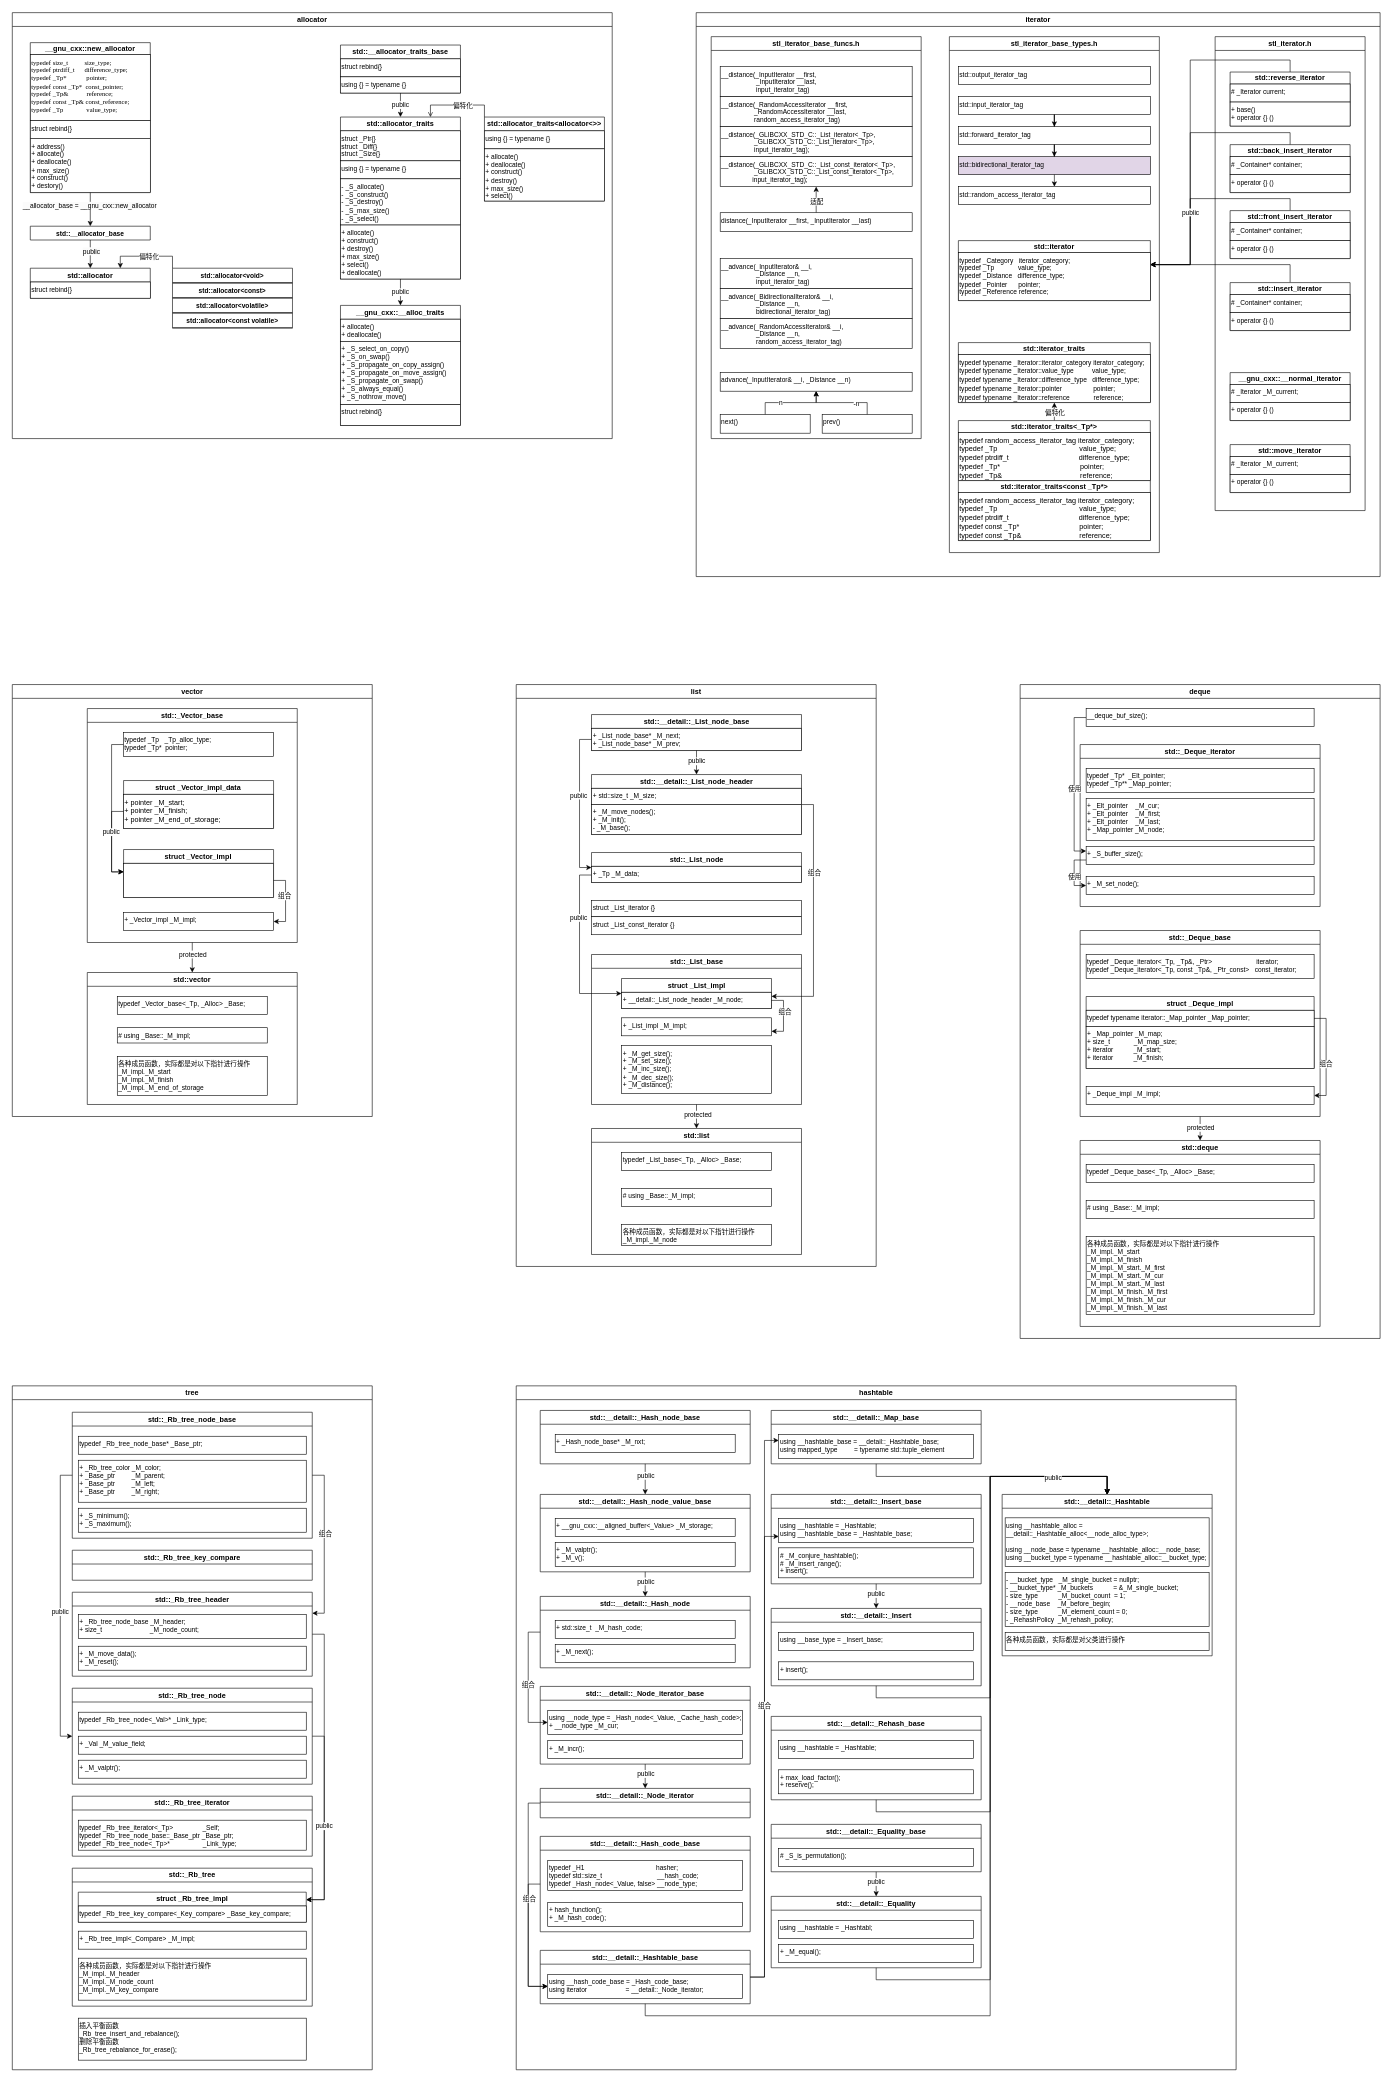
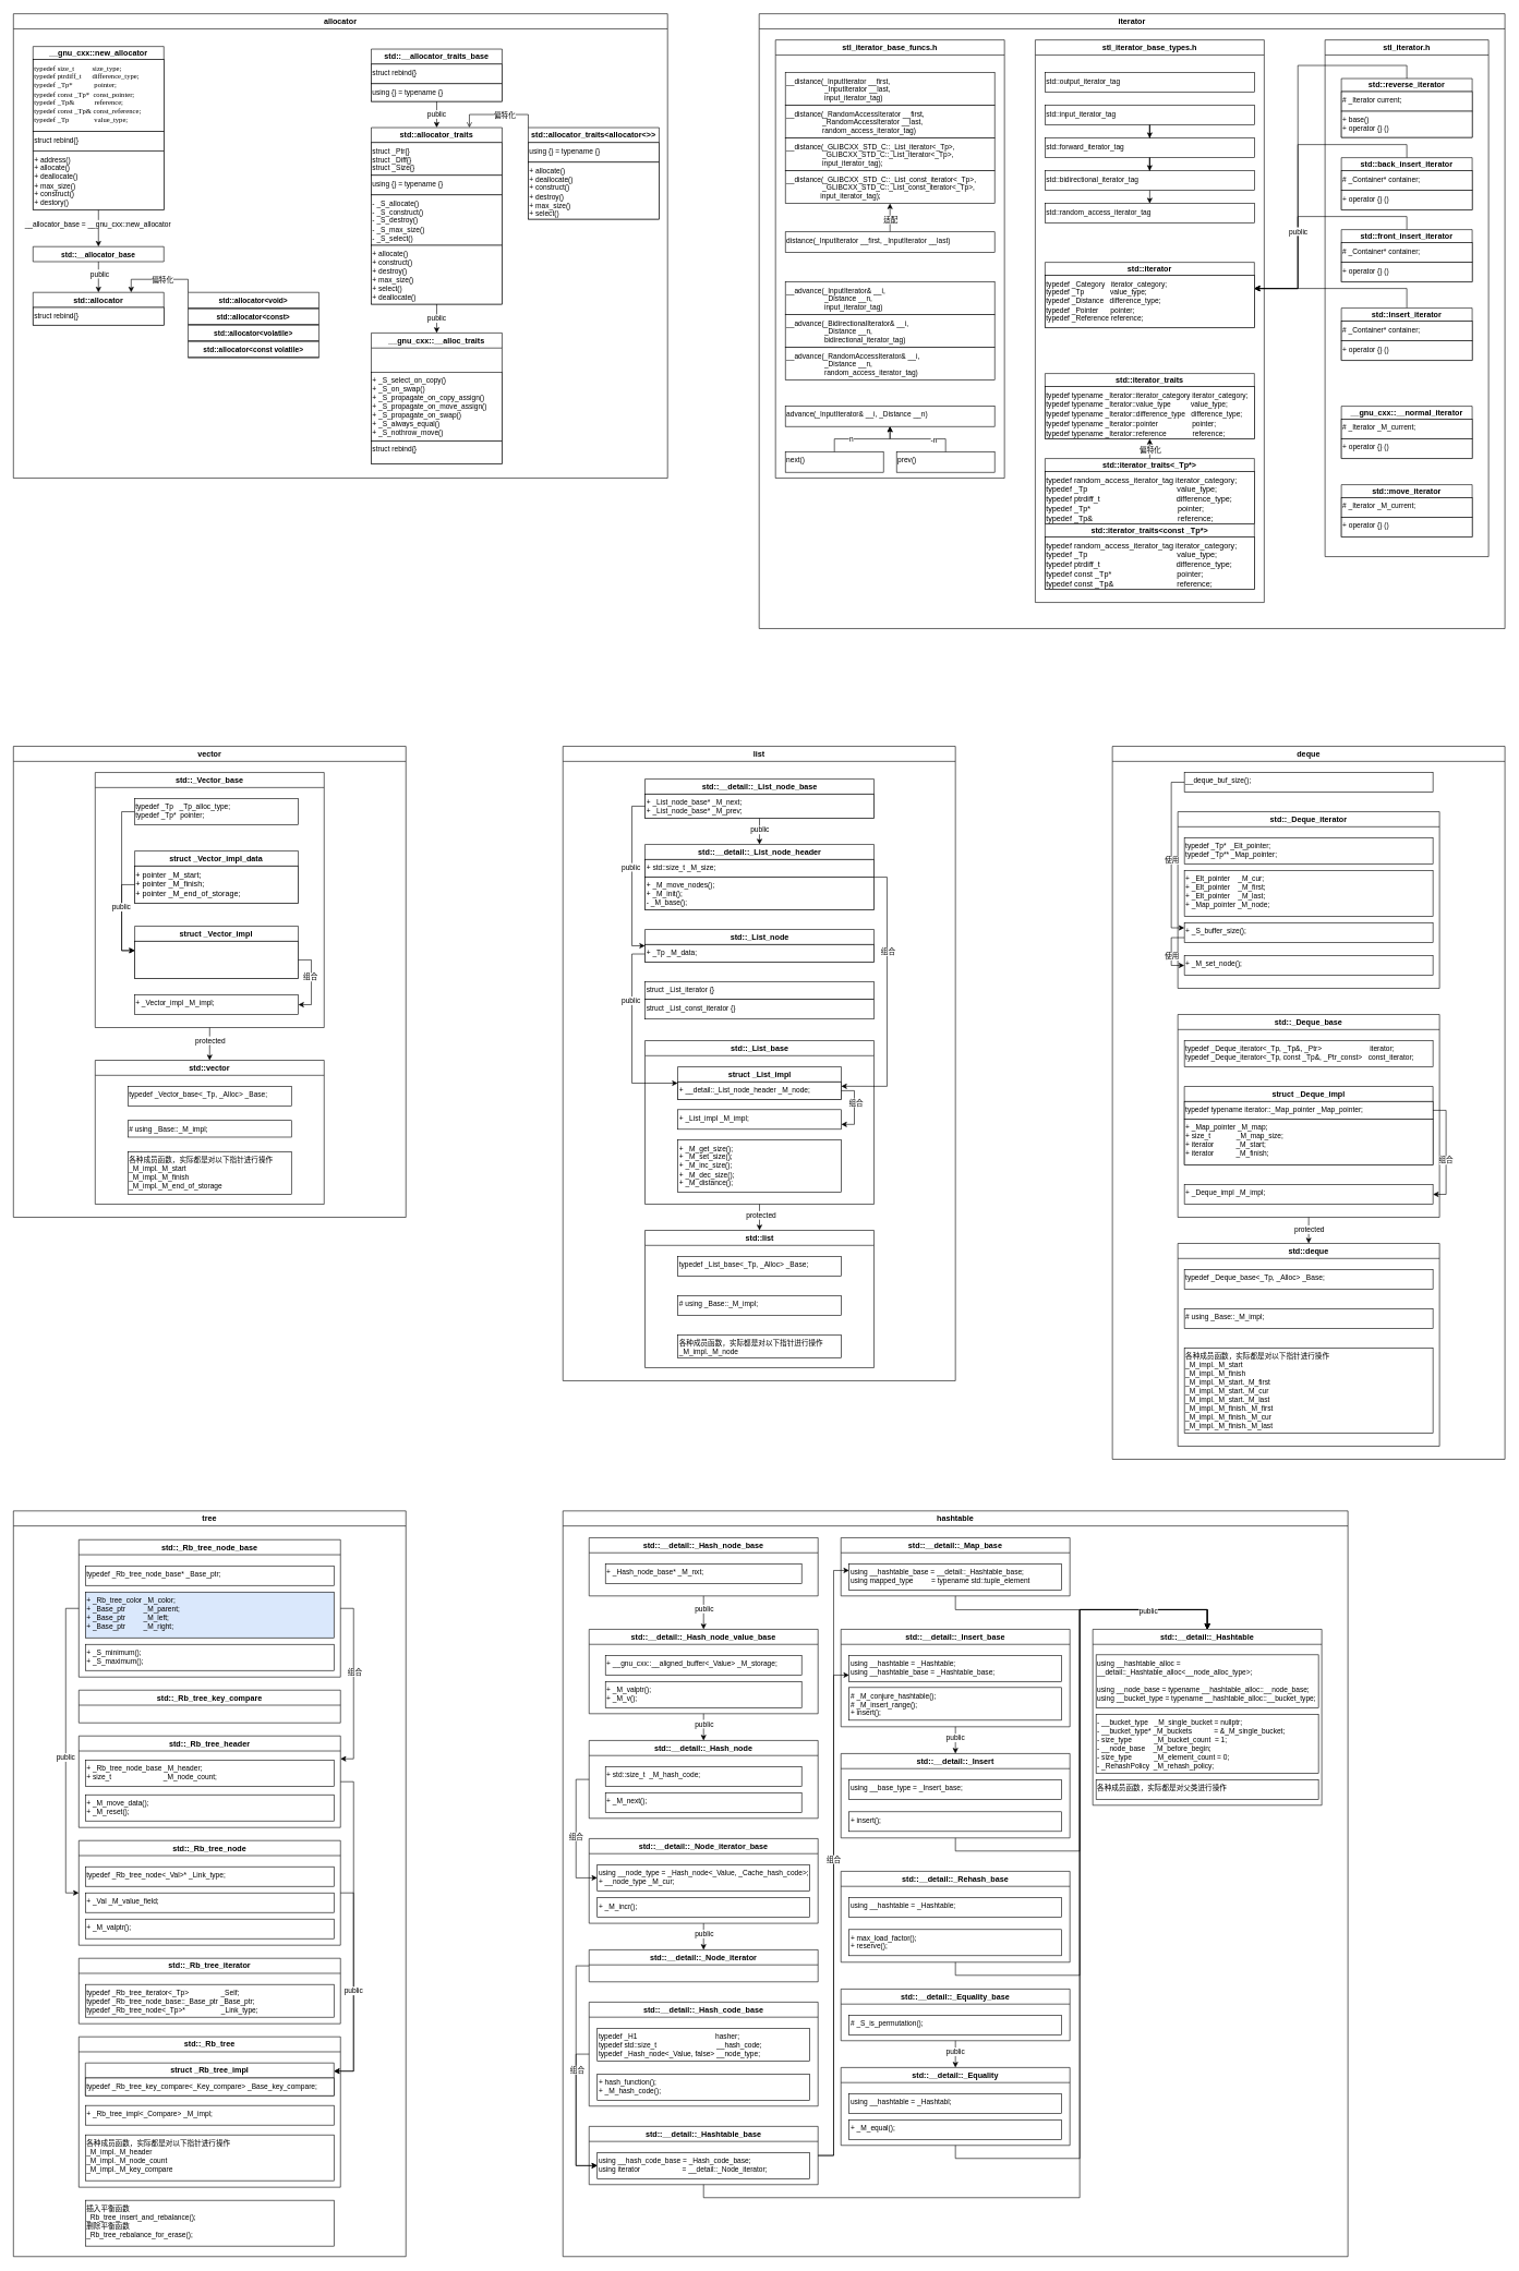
- <mxCell id="54" value="std::bidirectional_iterator_tag" style="whiteSpace=wrap;html=1;fontFamily=Helvetica;fontSize=11;align=left;verticalAlign=top;fillColor=#e1d5e7;" parent="40" vertex="1"><mxGeometry x="15" y="200" width="320" height="30" as="geometry" /></mxCell>
+ <mxCell id="54" value="std::bidirectional_iterator_tag" style="whiteSpace=wrap;html=1;fontFamily=Helvetica;fontSize=11;align=left;verticalAlign=top;" parent="40" vertex="1"><mxGeometry x="15" y="200" width="320" height="30" as="geometry" /></mxCell>
- <mxCell id="25" value="+ allocate()&lt;br style=&quot;border-color: var(--border-color);&quot;&gt;+&amp;nbsp;deallocate()" style="whiteSpace=wrap;html=1;fontFamily=Helvetica;fontSize=11;align=left;verticalAlign=top;" parent="23" vertex="1"><mxGeometry y="23" width="200" height="37" as="geometry" /></mxCell>
- <mxCell id="183" value="&lt;div&gt;+ _Rb_tree_color&lt;span style=&quot;&quot;&gt;&#09;&lt;/span&gt;_M_color;&lt;/div&gt;&lt;div&gt;+ _Base_ptr&lt;span style=&quot;&quot;&gt;&amp;nbsp; &amp;nbsp; &amp;nbsp; &amp;nbsp; &amp;nbsp;&lt;/span&gt;_M_parent;&lt;/div&gt;&lt;div&gt;+ _Base_ptr&lt;span style=&quot;&quot;&gt;&amp;nbsp; &amp;nbsp; &amp;nbsp; &amp;nbsp; &amp;nbsp;&lt;/span&gt;_M_left;&lt;/div&gt;&lt;div&gt;+ _Base_ptr&lt;span style=&quot;&quot;&gt;&amp;nbsp; &amp;nbsp; &amp;nbsp; &amp;nbsp; &amp;nbsp;&lt;/span&gt;_M_right;&lt;/div&gt;" style="whiteSpace=wrap;html=1;fontFamily=Helvetica;fontSize=11;align=left;verticalAlign=top;" parent="181" vertex="1"><mxGeometry x="10" y="80" width="380" height="70" as="geometry" /></mxCell>
+ <mxCell id="183" value="&lt;div&gt;+ _Rb_tree_color&lt;span style=&quot;&quot;&gt;&#09;&lt;/span&gt;_M_color;&lt;/div&gt;&lt;div&gt;+ _Base_ptr&lt;span style=&quot;&quot;&gt;&amp;nbsp; &amp;nbsp; &amp;nbsp; &amp;nbsp; &amp;nbsp;&lt;/span&gt;_M_parent;&lt;/div&gt;&lt;div&gt;+ _Base_ptr&lt;span style=&quot;&quot;&gt;&amp;nbsp; &amp;nbsp; &amp;nbsp; &amp;nbsp; &amp;nbsp;&lt;/span&gt;_M_left;&lt;/div&gt;&lt;div&gt;+ _Base_ptr&lt;span style=&quot;&quot;&gt;&amp;nbsp; &amp;nbsp; &amp;nbsp; &amp;nbsp; &amp;nbsp;&lt;/span&gt;_M_right;&lt;/div&gt;" style="whiteSpace=wrap;html=1;fontFamily=Helvetica;fontSize=11;align=left;verticalAlign=top;fillColor=#dae8fc;" parent="181" vertex="1"><mxGeometry x="10" y="80" width="380" height="70" as="geometry" /></mxCell>
